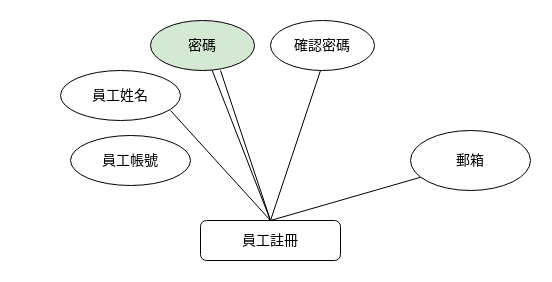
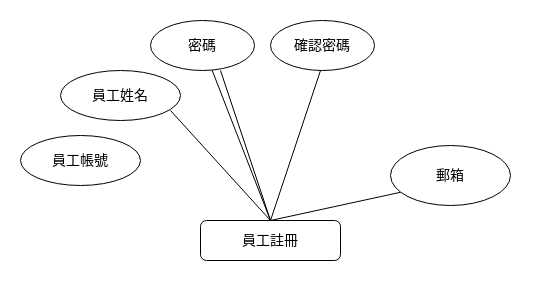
- <mxCell id="5" value="&lt;font style=&quot;font-size: 14px;&quot;&gt;密碼&lt;/font&gt;" style="ellipse;whiteSpace=wrap;html=1;fillColor=#d5e8d4;" vertex="1" parent="1"><mxGeometry x="150" y="20" width="104" height="50" as="geometry" /></mxCell>
+ <mxCell id="5" value="&lt;font style=&quot;font-size: 14px;&quot;&gt;密碼&lt;/font&gt;" style="ellipse;whiteSpace=wrap;html=1;" vertex="1" parent="1"><mxGeometry x="150" y="20" width="104" height="50" as="geometry" /></mxCell>
- <mxCell id="3" value="&lt;font style=&quot;font-size: 14px;&quot;&gt;員工帳號&lt;/font&gt;" style="ellipse;whiteSpace=wrap;html=1;" vertex="1" parent="1"><mxGeometry x="70" y="135" width="120" height="50" as="geometry" /></mxCell>
+ <mxCell id="3" value="&lt;font style=&quot;font-size: 14px;&quot;&gt;員工帳號&lt;/font&gt;" style="ellipse;whiteSpace=wrap;html=1;" vertex="1" parent="1"><mxGeometry x="20" y="135" width="120" height="50" as="geometry" /></mxCell>
- <mxCell id="7" value="&lt;font style=&quot;font-size: 14px;&quot;&gt;郵箱&lt;/font&gt;" style="ellipse;whiteSpace=wrap;html=1;" vertex="1" parent="1"><mxGeometry x="410" y="130" width="120" height="60" as="geometry" /></mxCell>
+ <mxCell id="7" value="&lt;font style=&quot;font-size: 14px;&quot;&gt;郵箱&lt;/font&gt;" style="ellipse;whiteSpace=wrap;html=1;" vertex="1" parent="1"><mxGeometry x="390" y="145" width="120" height="60" as="geometry" /></mxCell>
